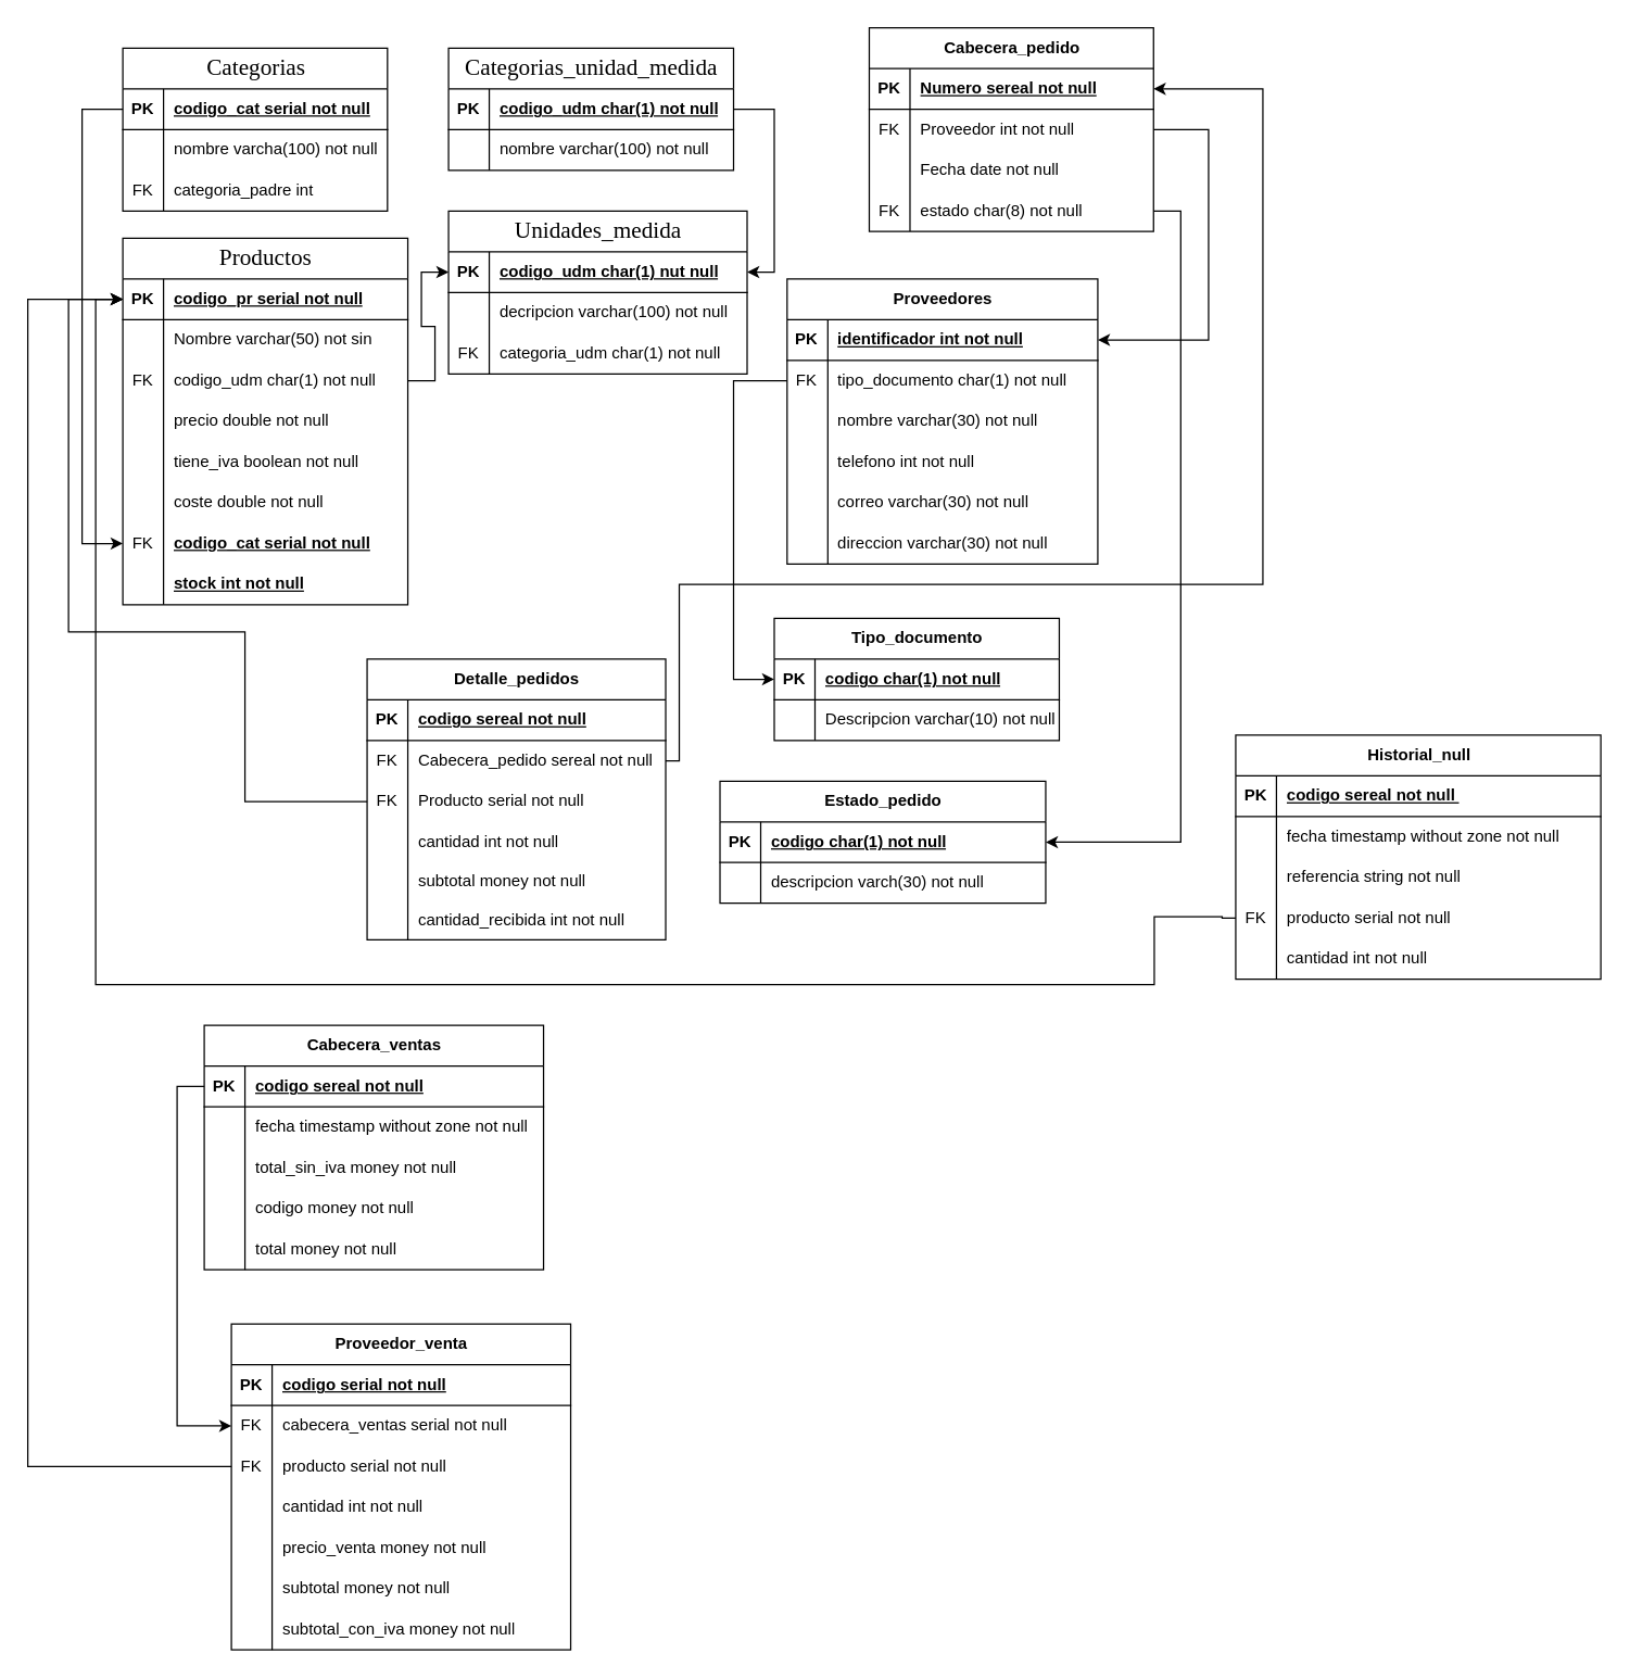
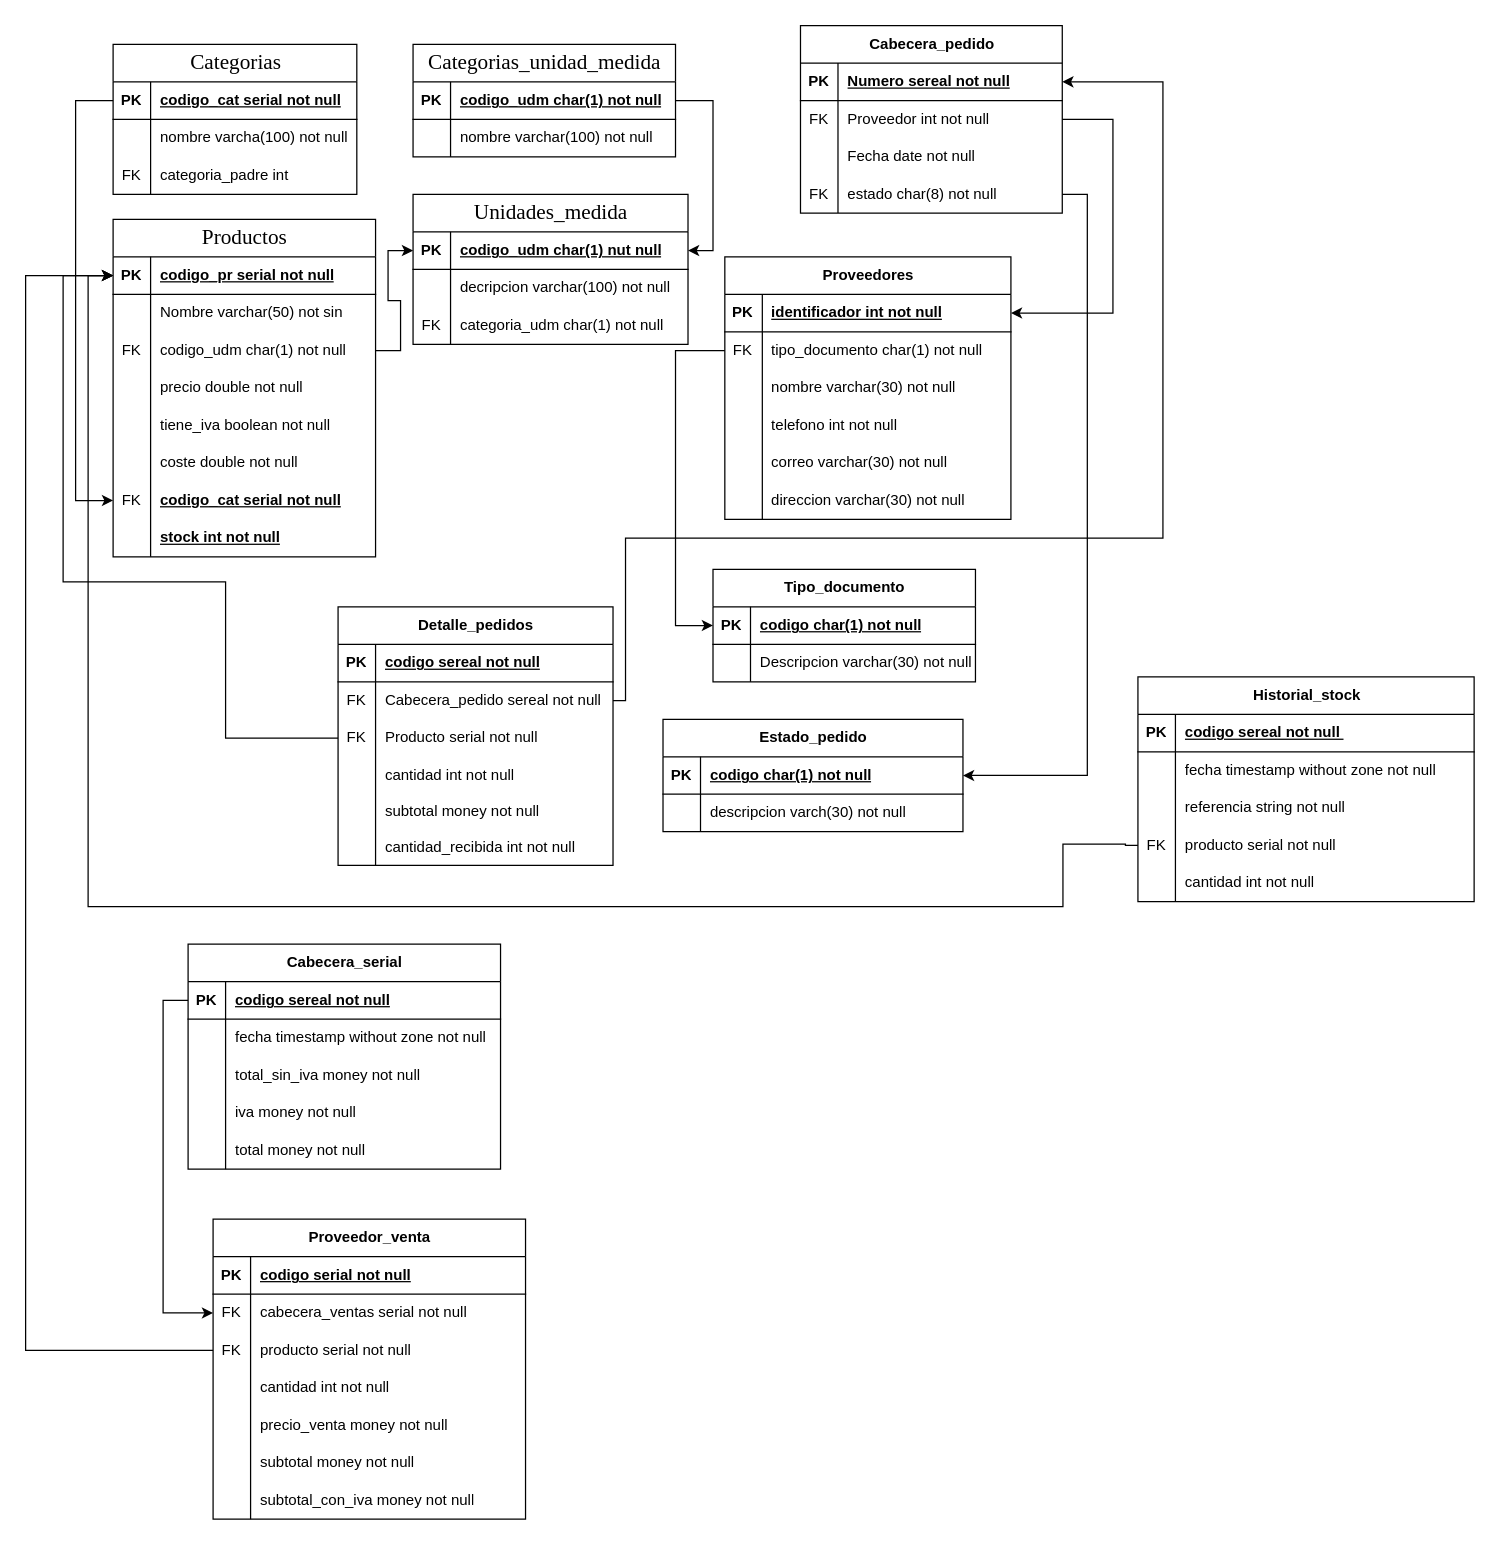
- <mxCell id="63" value="Descripcion varchar(10) not null" style="shape=partialRectangle;connectable=0;fillColor=none;top=0;left=0;bottom=0;right=0;align=left;spacingLeft=6;overflow=hidden;whiteSpace=wrap;html=1;" parent="61" vertex="1"><mxGeometry x="30" width="180" height="30" as="geometry"><mxRectangle width="180" height="30" as="alternateBounds" /></mxGeometry></mxCell>
+ <mxCell id="63" value="Descripcion varchar(30) not null" style="shape=partialRectangle;connectable=0;fillColor=none;top=0;left=0;bottom=0;right=0;align=left;spacingLeft=6;overflow=hidden;whiteSpace=wrap;html=1;" parent="61" vertex="1"><mxGeometry x="30" width="180" height="30" as="geometry"><mxRectangle width="180" height="30" as="alternateBounds" /></mxGeometry></mxCell>
- <mxCell id="126" value="Historial_null" style="shape=table;startSize=30;container=1;collapsible=1;childLayout=tableLayout;fixedRows=1;rowLines=0;fontStyle=1;align=center;resizeLast=1;html=1;" parent="1" vertex="1"><mxGeometry x="910" y="541" width="269" height="180" as="geometry" /></mxCell>
+ <mxCell id="126" value="Historial_stock" style="shape=table;startSize=30;container=1;collapsible=1;childLayout=tableLayout;fixedRows=1;rowLines=0;fontStyle=1;align=center;resizeLast=1;html=1;" parent="1" vertex="1"><mxGeometry x="910" y="541" width="269" height="180" as="geometry" /></mxCell>
- <mxCell id="143" value="Cabecera_ventas" style="shape=table;startSize=30;container=1;collapsible=1;childLayout=tableLayout;fixedRows=1;rowLines=0;fontStyle=1;align=center;resizeLast=1;html=1;" parent="1" vertex="1"><mxGeometry x="150" y="755" width="250" height="180" as="geometry" /></mxCell>
+ <mxCell id="143" value="Cabecera_serial" style="shape=table;startSize=30;container=1;collapsible=1;childLayout=tableLayout;fixedRows=1;rowLines=0;fontStyle=1;align=center;resizeLast=1;html=1;" parent="1" vertex="1"><mxGeometry x="150" y="755" width="250" height="180" as="geometry" /></mxCell>
- <mxCell id="155" value="codigo money not null" style="shape=partialRectangle;connectable=0;fillColor=none;top=0;left=0;bottom=0;right=0;align=left;spacingLeft=6;overflow=hidden;whiteSpace=wrap;html=1;" parent="153" vertex="1"><mxGeometry x="30" width="220" height="30" as="geometry"><mxRectangle width="220" height="30" as="alternateBounds" /></mxGeometry></mxCell>
+ <mxCell id="155" value="iva money not null" style="shape=partialRectangle;connectable=0;fillColor=none;top=0;left=0;bottom=0;right=0;align=left;spacingLeft=6;overflow=hidden;whiteSpace=wrap;html=1;" parent="153" vertex="1"><mxGeometry x="30" width="220" height="30" as="geometry"><mxRectangle width="220" height="30" as="alternateBounds" /></mxGeometry></mxCell>
